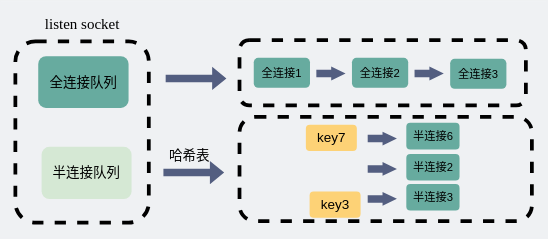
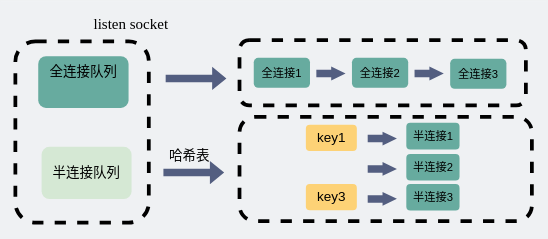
- <mxCell id="8" value="&lt;pre style=&quot;font-family: &amp;#34;source code pro&amp;#34;&quot;&gt;&lt;font style=&quot;font-size: 20px&quot;&gt;listen socket&lt;/font&gt;&lt;/pre&gt;" style="text;html=1;strokeColor=none;fillColor=none;align=center;verticalAlign=middle;whiteSpace=wrap;rounded=0;dashed=1;" parent="1" vertex="1"><mxGeometry x="28.75" y="20" width="160.5" height="20" as="geometry" /></mxCell>
+ <mxCell id="8" value="&lt;pre style=&quot;font-family: &amp;#34;source code pro&amp;#34;&quot;&gt;&lt;font style=&quot;font-size: 20px&quot;&gt;listen socket&lt;/font&gt;&lt;/pre&gt;" style="text;html=1;strokeColor=none;fillColor=none;align=center;verticalAlign=middle;whiteSpace=wrap;rounded=0;dashed=1;" parent="1" vertex="1"><mxGeometry x="93.75" y="20" width="160.5" height="20" as="geometry" /></mxCell>
- <mxCell id="6" value="&lt;font style=&quot;font-size: 18px&quot;&gt;全连接队列&lt;/font&gt;" style="text;html=1;strokeColor=none;fillColor=none;align=center;verticalAlign=middle;whiteSpace=wrap;rounded=0;" parent="1" vertex="1"><mxGeometry x="58" y="94" width="106" height="32.77" as="geometry" /></mxCell>
+ <mxCell id="6" value="&lt;font style=&quot;font-size: 18px&quot;&gt;全连接队列&lt;/font&gt;" style="text;html=1;strokeColor=none;fillColor=none;align=center;verticalAlign=middle;whiteSpace=wrap;rounded=0;" parent="1" vertex="1"><mxGeometry x="58" y="79" width="106" height="32.77" as="geometry" /></mxCell>
- <mxCell id="17" value="&lt;font style=&quot;font-size: 15px&quot;&gt;半连接6&lt;/font&gt;" style="rounded=1;whiteSpace=wrap;html=1;fillColor=#67AB9F;strokeColor=none;" vertex="1" parent="1"><mxGeometry x="541.5" y="163" width="71" height="35.5" as="geometry" /></mxCell>
+ <mxCell id="17" value="&lt;font style=&quot;font-size: 15px&quot;&gt;半连接1&lt;/font&gt;" style="rounded=1;whiteSpace=wrap;html=1;fillColor=#67AB9F;strokeColor=none;" vertex="1" parent="1"><mxGeometry x="541.5" y="163" width="71" height="35.5" as="geometry" /></mxCell>
- <mxCell id="15" value="&lt;span style=&quot;font-size: 18px&quot;&gt;key7&lt;/span&gt;" style="rounded=1;whiteSpace=wrap;html=1;strokeColor=none;fillColor=#FDD276;" vertex="1" parent="1"><mxGeometry x="407.5" y="165.5" width="68" height="35" as="geometry" /></mxCell>
+ <mxCell id="15" value="&lt;span style=&quot;font-size: 18px&quot;&gt;key1&lt;/span&gt;" style="rounded=1;whiteSpace=wrap;html=1;strokeColor=none;fillColor=#FDD276;" vertex="1" parent="1"><mxGeometry x="407.5" y="165.5" width="68" height="35" as="geometry" /></mxCell>
- <mxCell id="20" value="&lt;span style=&quot;font-size: 18px&quot;&gt;key3&lt;/span&gt;" style="rounded=1;whiteSpace=wrap;html=1;strokeColor=none;fillColor=#FDD276;" vertex="1" parent="1"><mxGeometry x="412.5" y="254.5" width="68" height="35" as="geometry" /></mxCell>
+ <mxCell id="20" value="&lt;span style=&quot;font-size: 18px&quot;&gt;key3&lt;/span&gt;" style="rounded=1;whiteSpace=wrap;html=1;strokeColor=none;fillColor=#FDD276;" vertex="1" parent="1"><mxGeometry x="407.5" y="244.5" width="68" height="35" as="geometry" /></mxCell>
